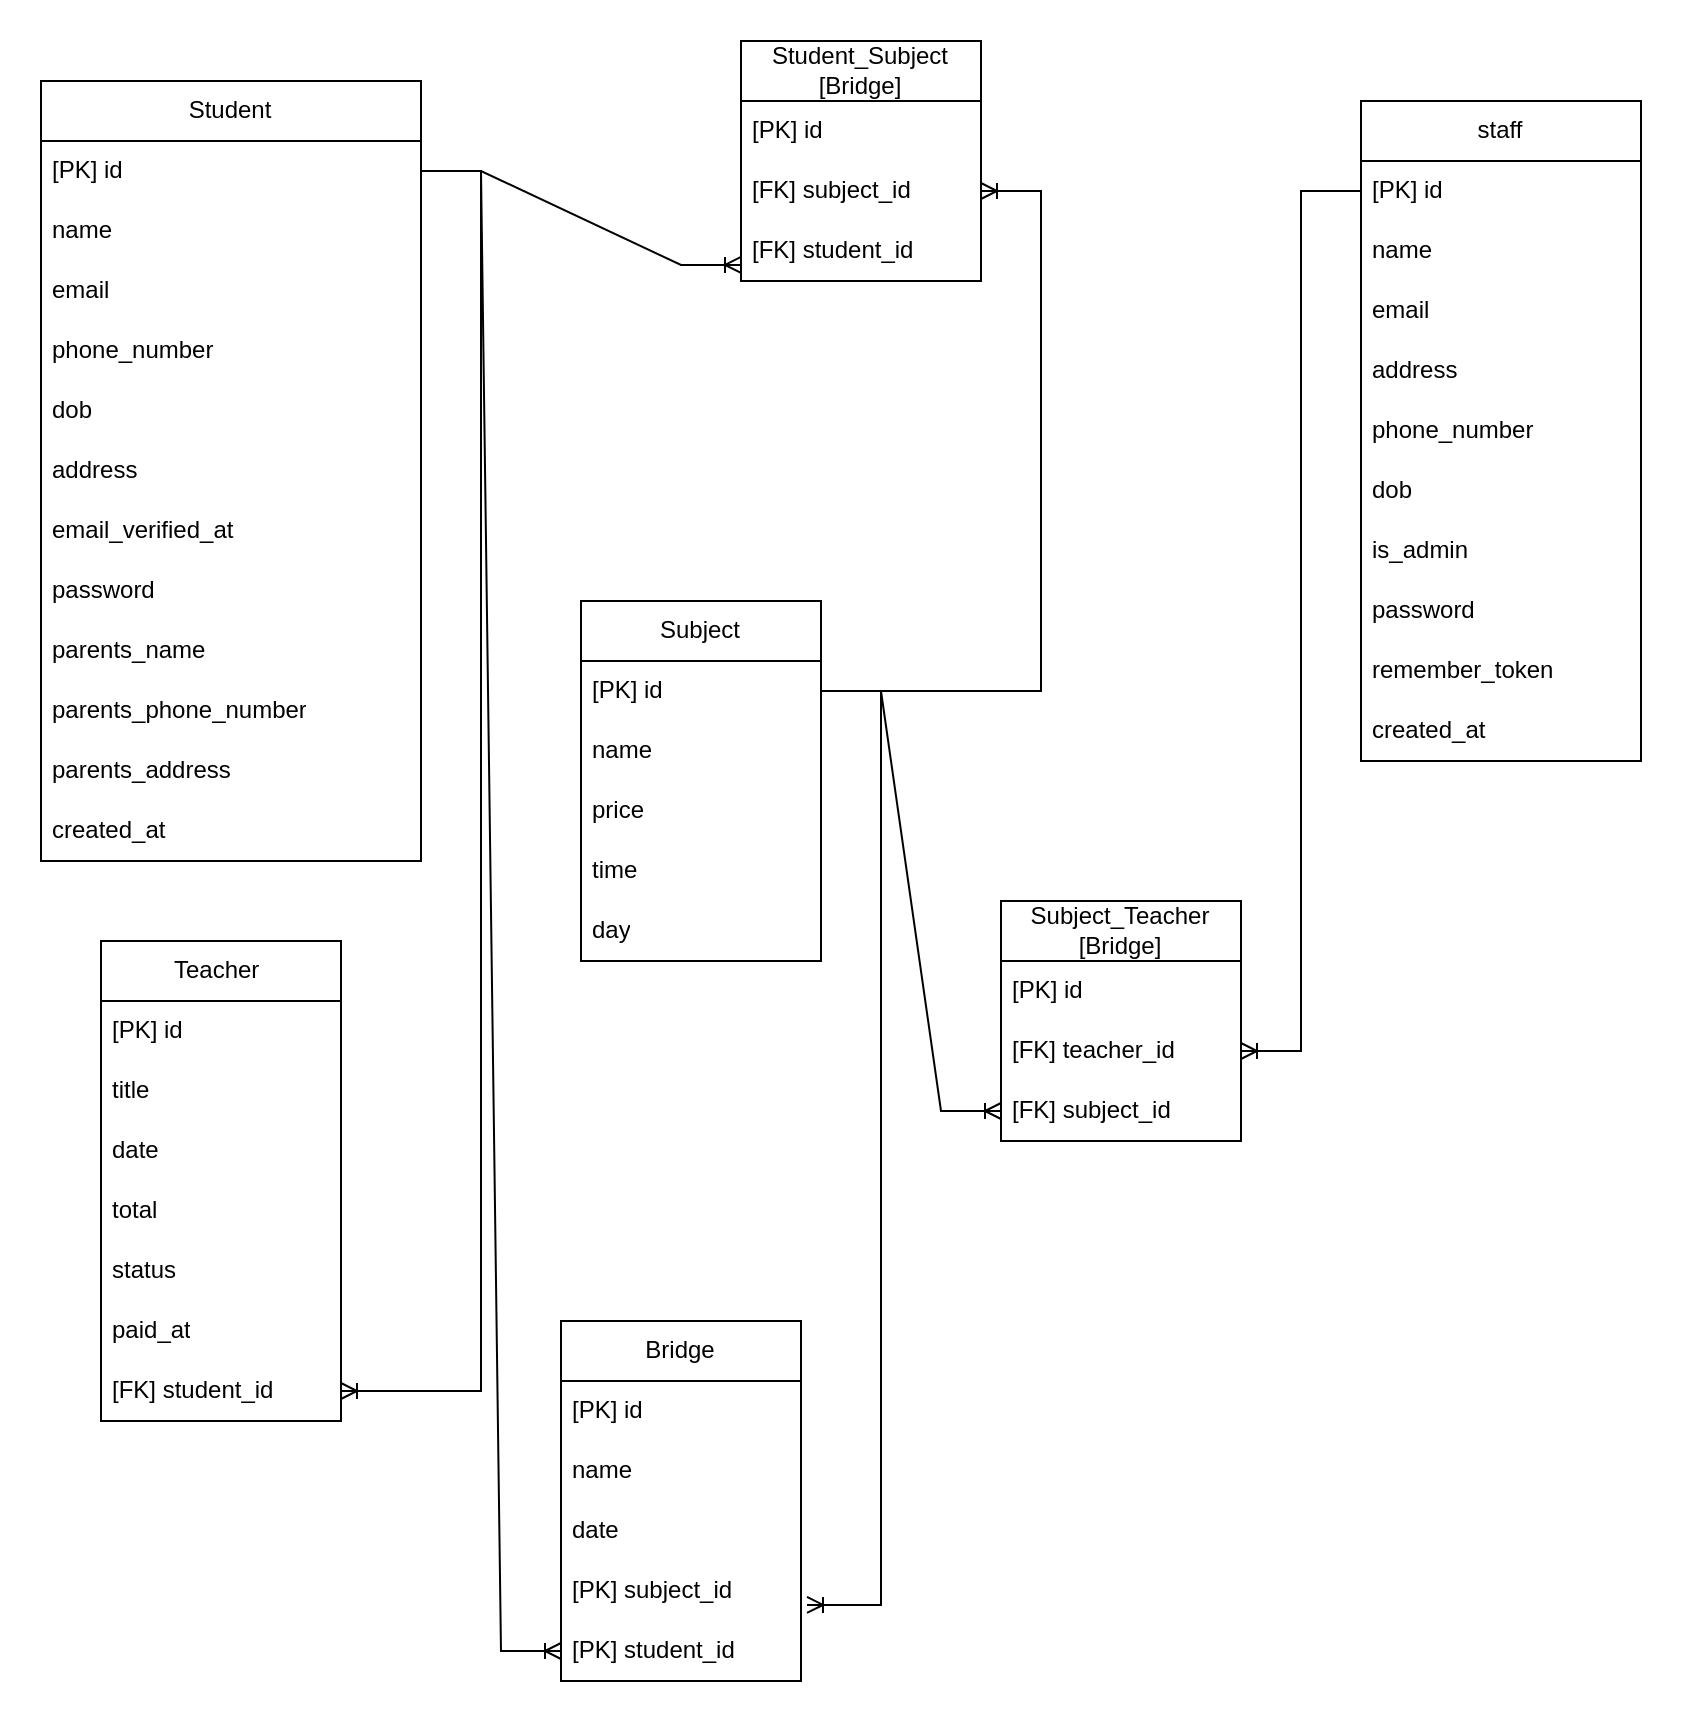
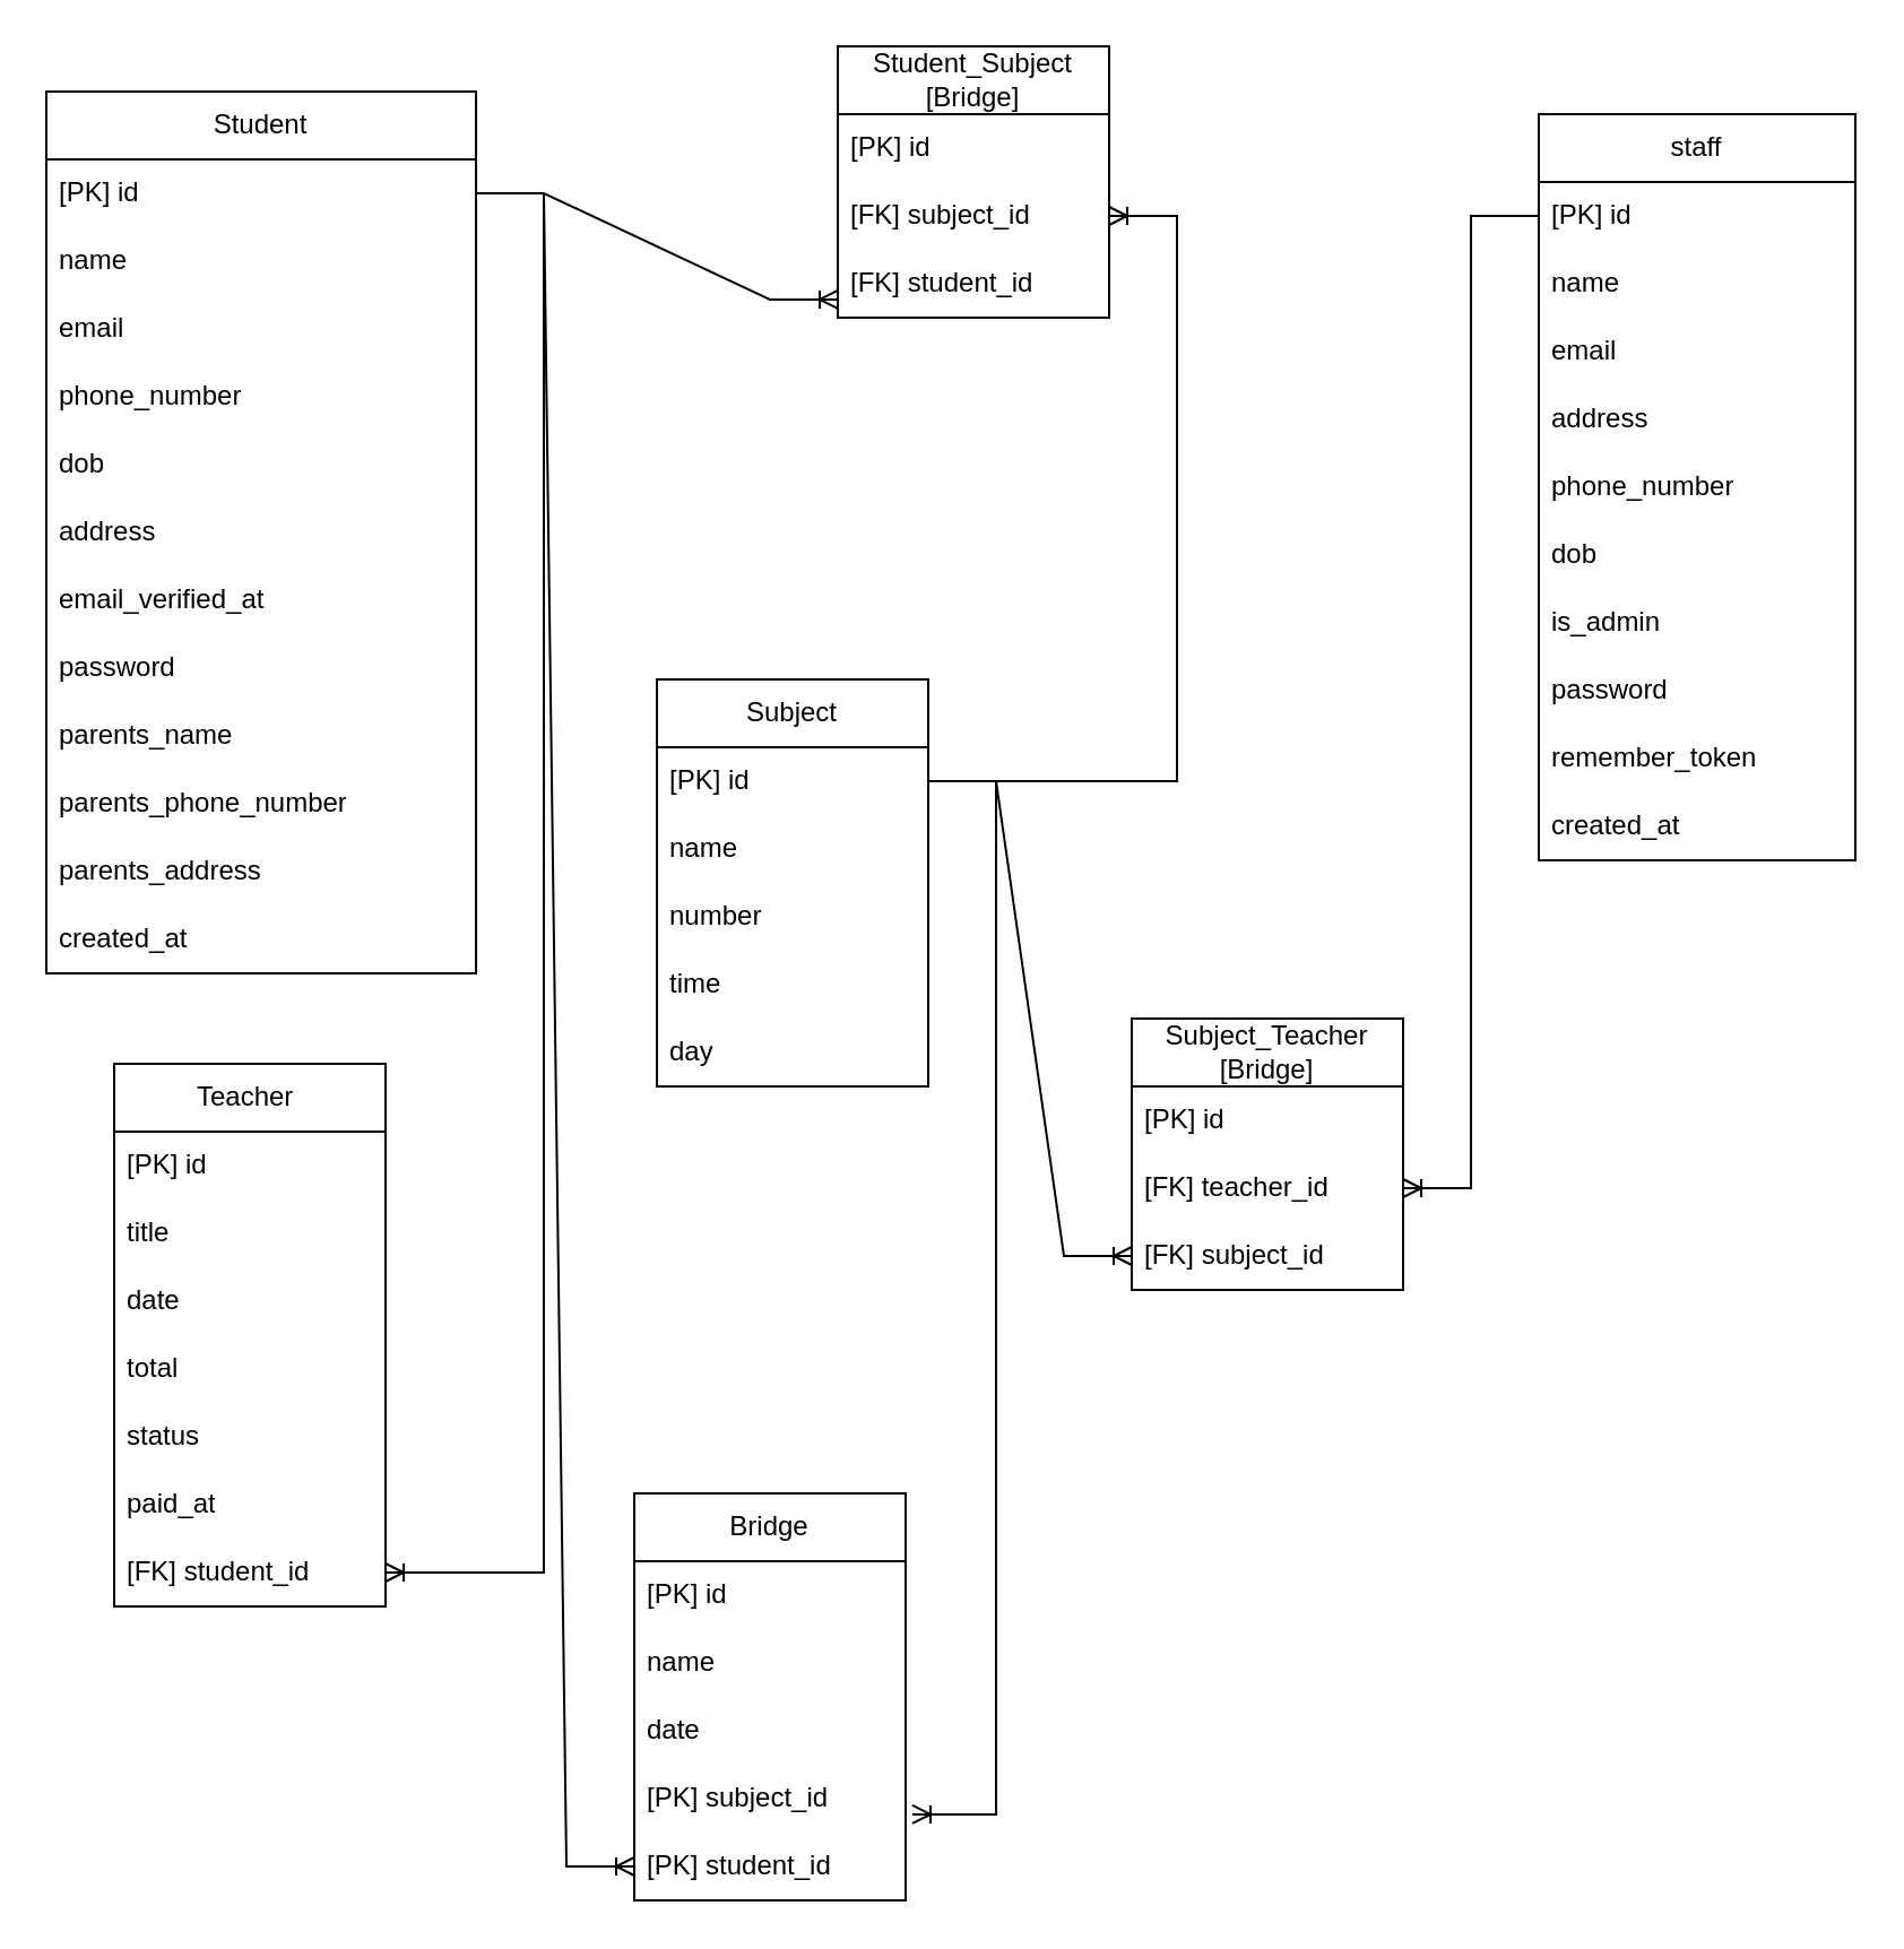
- <mxCell id="29" value="price&amp;nbsp;" style="text;strokeColor=none;fillColor=none;align=left;verticalAlign=middle;spacingLeft=4;spacingRight=4;overflow=hidden;points=[[0,0.5],[1,0.5]];portConstraint=eastwest;rotatable=0;whiteSpace=wrap;html=1;" parent="26" vertex="1"><mxGeometry y="90" width="120" height="30" as="geometry" /></mxCell>
+ <mxCell id="29" value="number&amp;nbsp;" style="text;strokeColor=none;fillColor=none;align=left;verticalAlign=middle;spacingLeft=4;spacingRight=4;overflow=hidden;points=[[0,0.5],[1,0.5]];portConstraint=eastwest;rotatable=0;whiteSpace=wrap;html=1;" parent="26" vertex="1"><mxGeometry y="90" width="120" height="30" as="geometry" /></mxCell>
